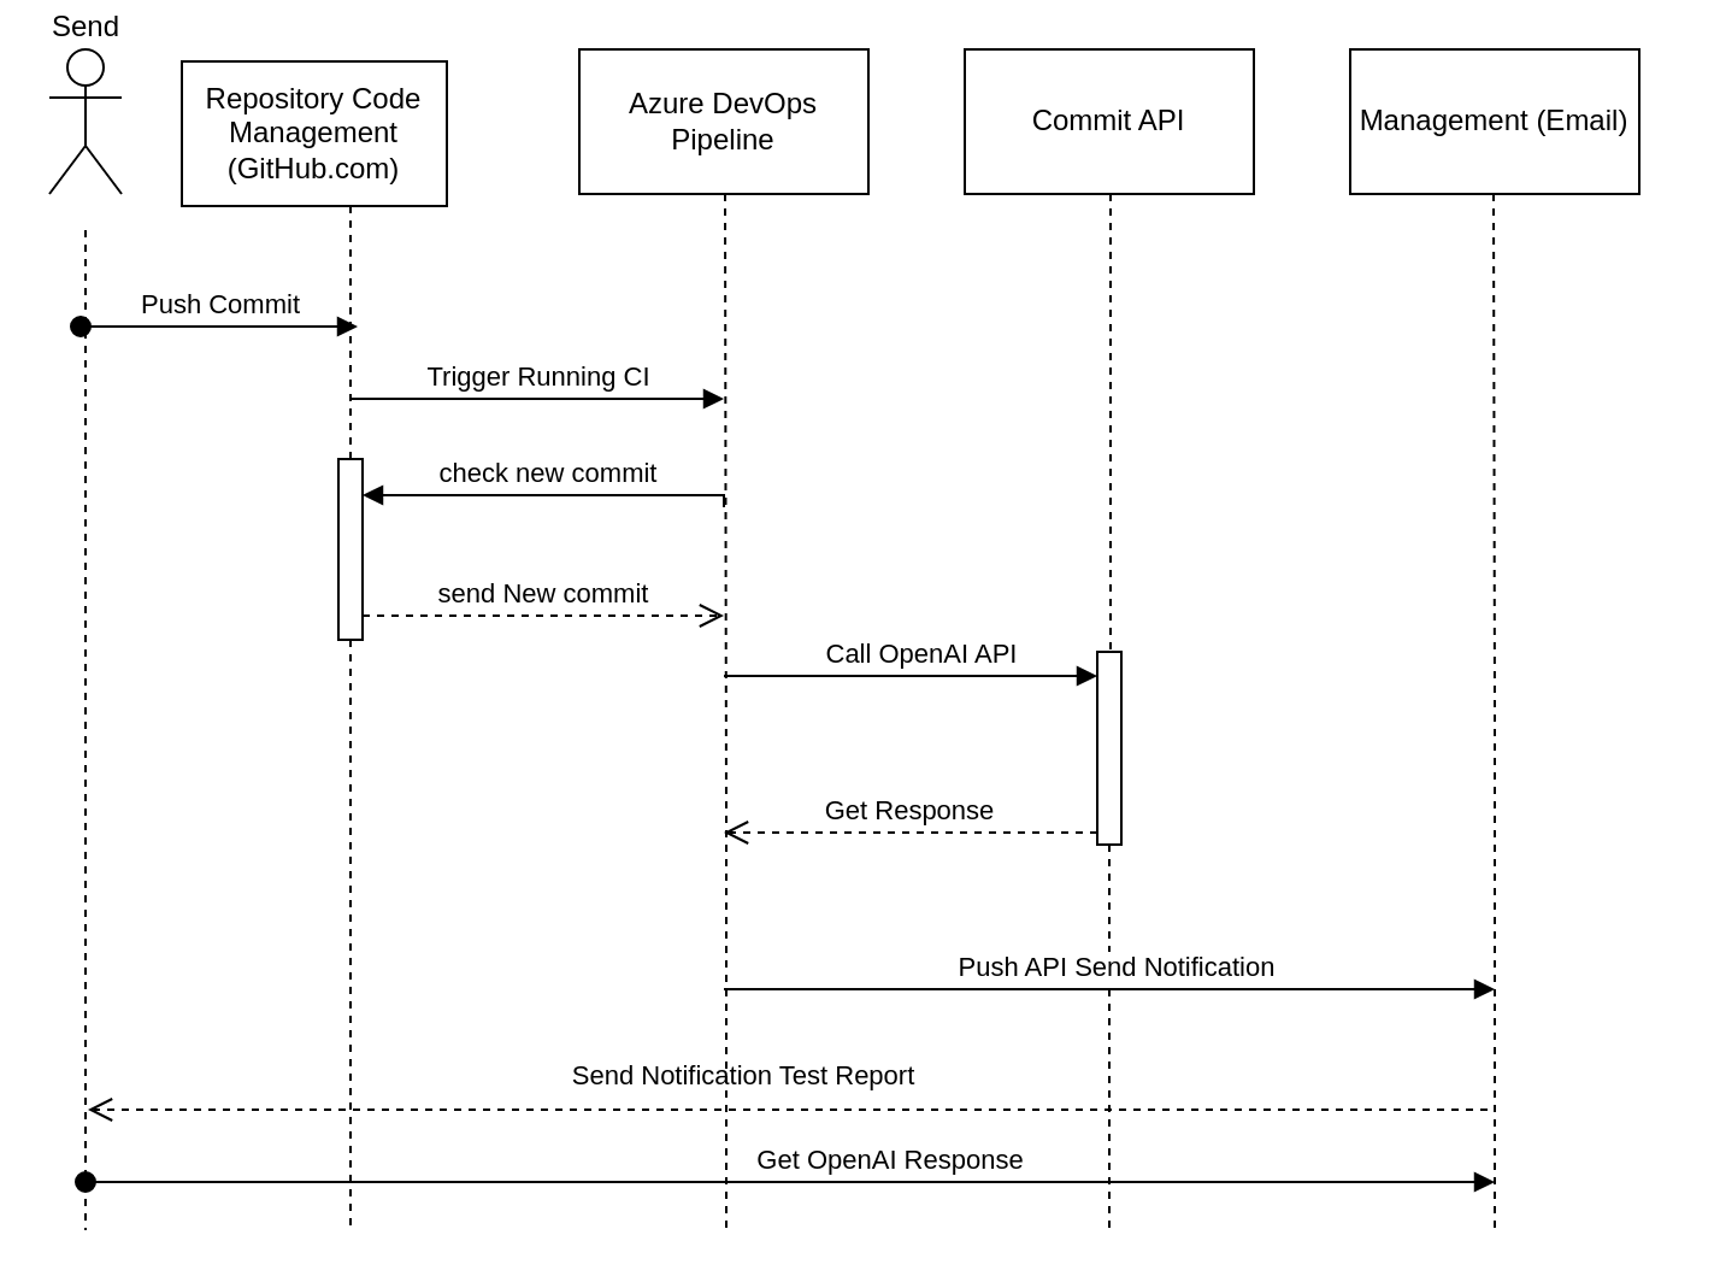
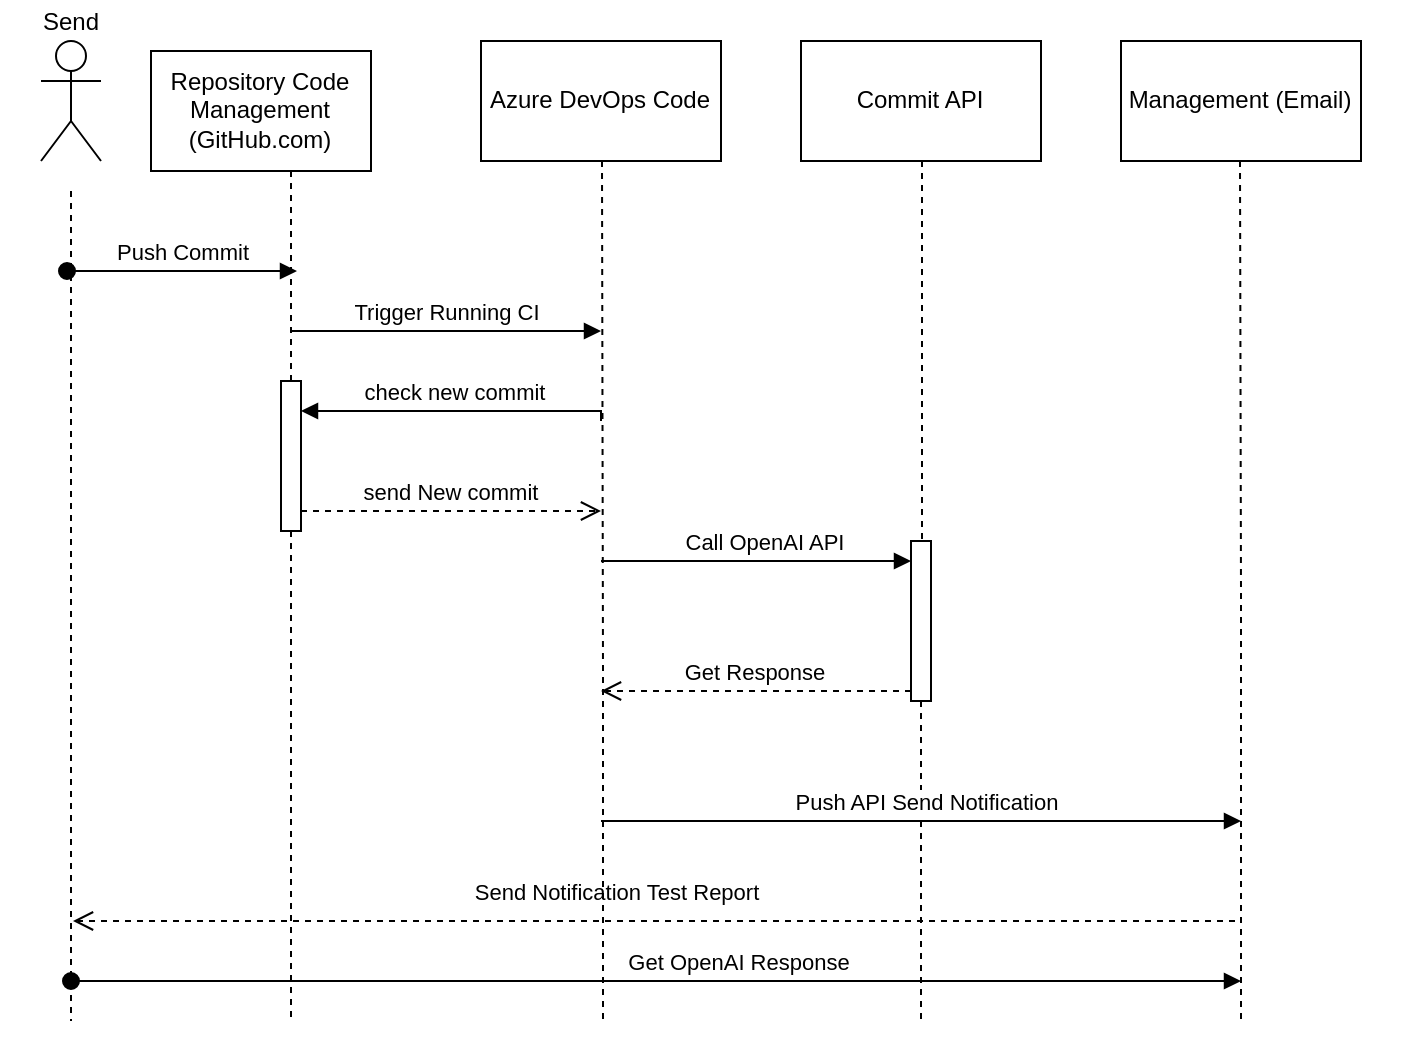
- <mxCell id="15" value="Azure DevOps Pipeline" style="whiteSpace=wrap;html=1;" parent="1" vertex="1"><mxGeometry x="240" y="20" width="120" height="60" as="geometry" /></mxCell>
+ <mxCell id="15" value="Azure DevOps Code" style="whiteSpace=wrap;html=1;" parent="1" vertex="1"><mxGeometry x="240" y="20" width="120" height="60" as="geometry" /></mxCell>
